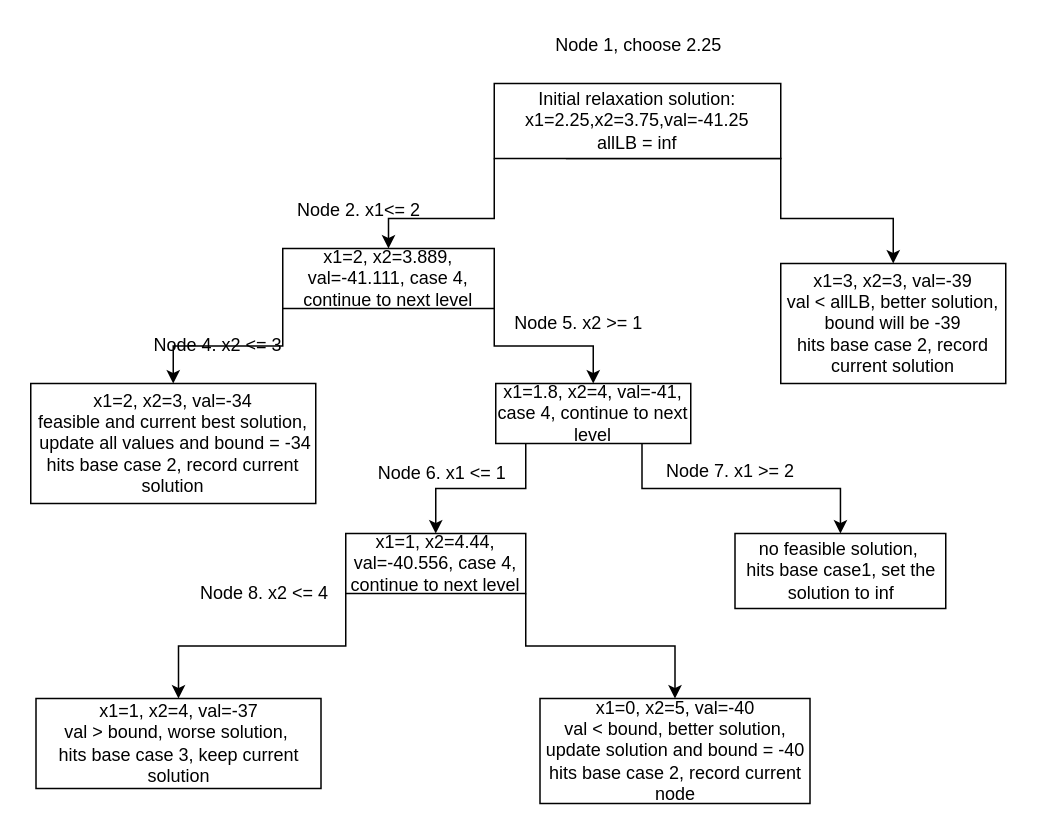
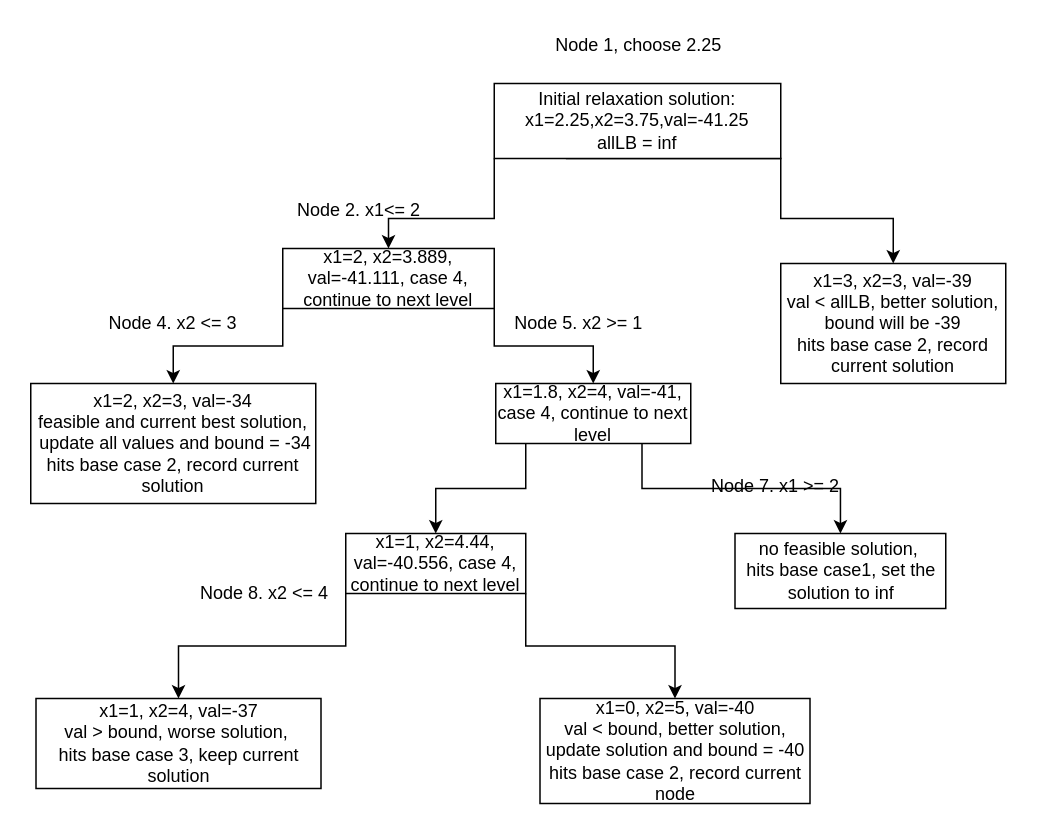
- <mxCell id="10" value="Node 4. x2 &amp;lt;= 3" style="text;html=1;strokeColor=none;fillColor=none;align=center;verticalAlign=middle;whiteSpace=wrap;rounded=0;" parent="1" vertex="1"><mxGeometry x="95" y="220" width="100" height="20" as="geometry" /></mxCell>
+ <mxCell id="10" value="Node 4. x2 &amp;lt;= 3" style="text;html=1;strokeColor=none;fillColor=none;align=center;verticalAlign=middle;whiteSpace=wrap;rounded=0;" parent="1" vertex="1"><mxGeometry x="65" y="205" width="100" height="20" as="geometry" /></mxCell>
- <mxCell id="18" value="Node 6. x1 &amp;lt;= 1" style="text;html=1;strokeColor=none;fillColor=none;align=center;verticalAlign=middle;whiteSpace=wrap;rounded=0;" parent="1" vertex="1"><mxGeometry x="249" y="305" width="91" height="20" as="geometry" /></mxCell>
- <mxCell id="23" value="&lt;span style=&quot;font-family: &amp;#34;helvetica&amp;#34; ; font-size: 12px ; font-style: normal ; font-weight: 400 ; letter-spacing: normal ; text-align: center ; text-indent: 0px ; text-transform: none ; word-spacing: 0px ; float: none ; display: inline&quot;&gt;Node 7. x1 &amp;gt;= 2&lt;/span&gt;" style="text;whiteSpace=wrap;html=1;" parent="1" vertex="1"><mxGeometry x="442" y="300" width="100" height="30" as="geometry" /></mxCell>
+ <mxCell id="23" value="&lt;span style=&quot;font-family: &amp;#34;helvetica&amp;#34; ; font-size: 12px ; font-style: normal ; font-weight: 400 ; letter-spacing: normal ; text-align: center ; text-indent: 0px ; text-transform: none ; word-spacing: 0px ; float: none ; display: inline&quot;&gt;Node 7. x1 &amp;gt;= 2&lt;/span&gt;" style="text;whiteSpace=wrap;html=1;" parent="1" vertex="1"><mxGeometry x="472" y="310" width="100" height="30" as="geometry" /></mxCell>
